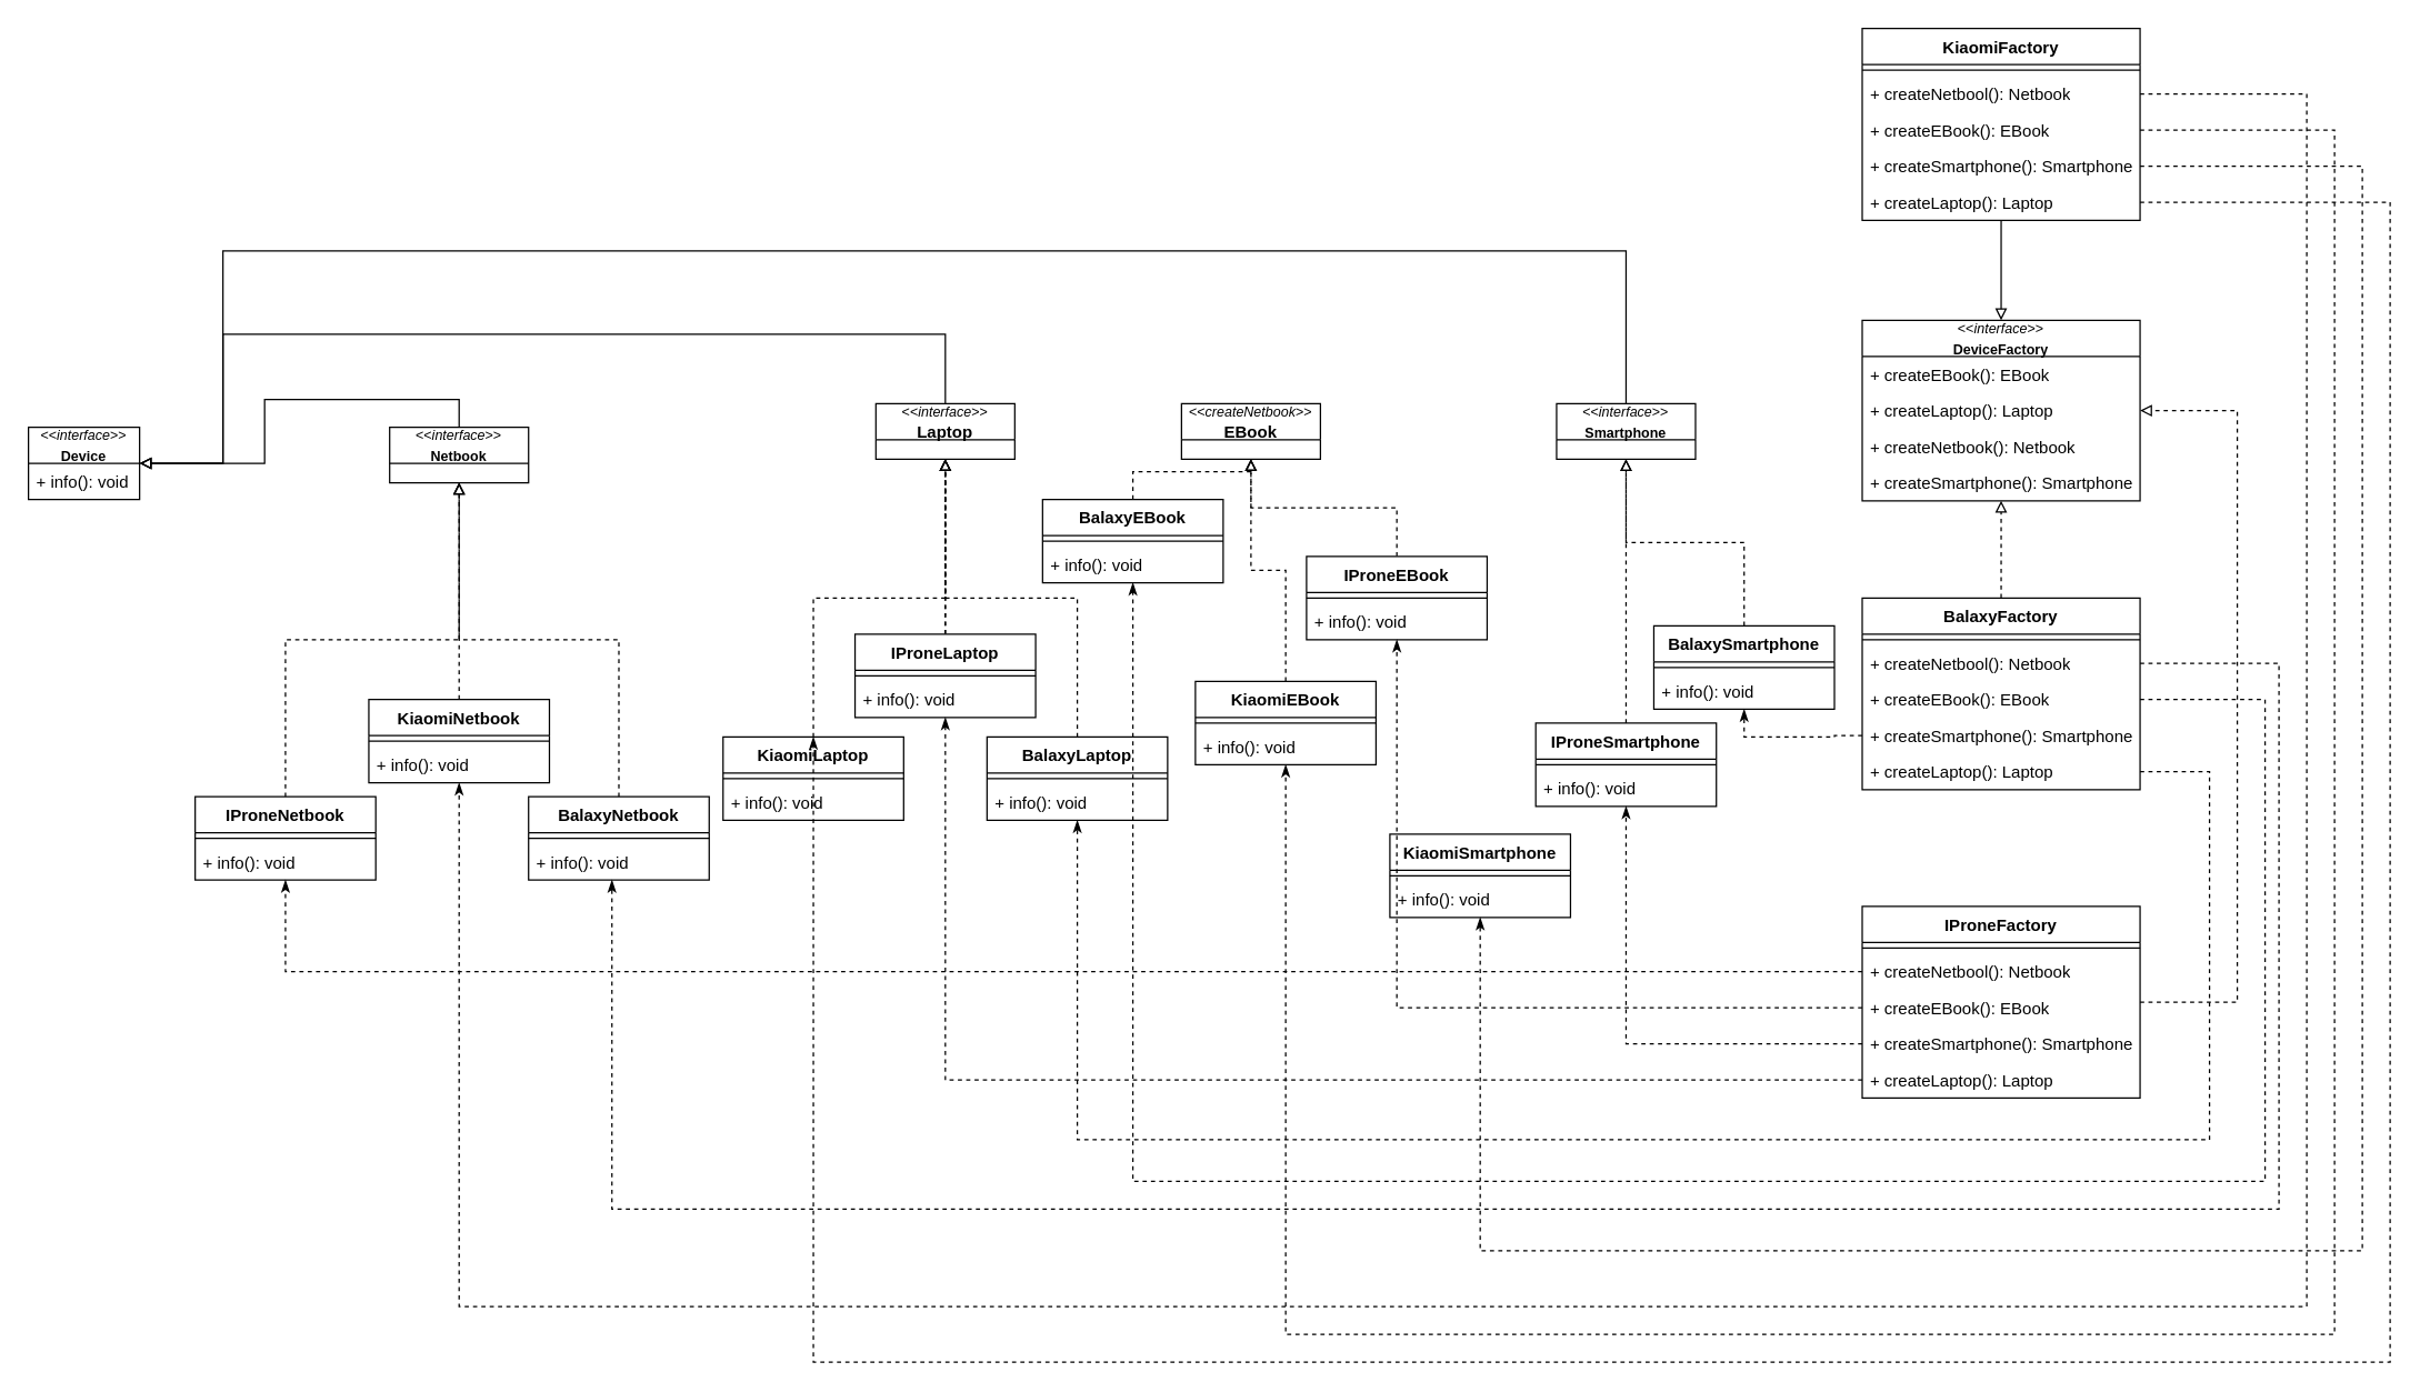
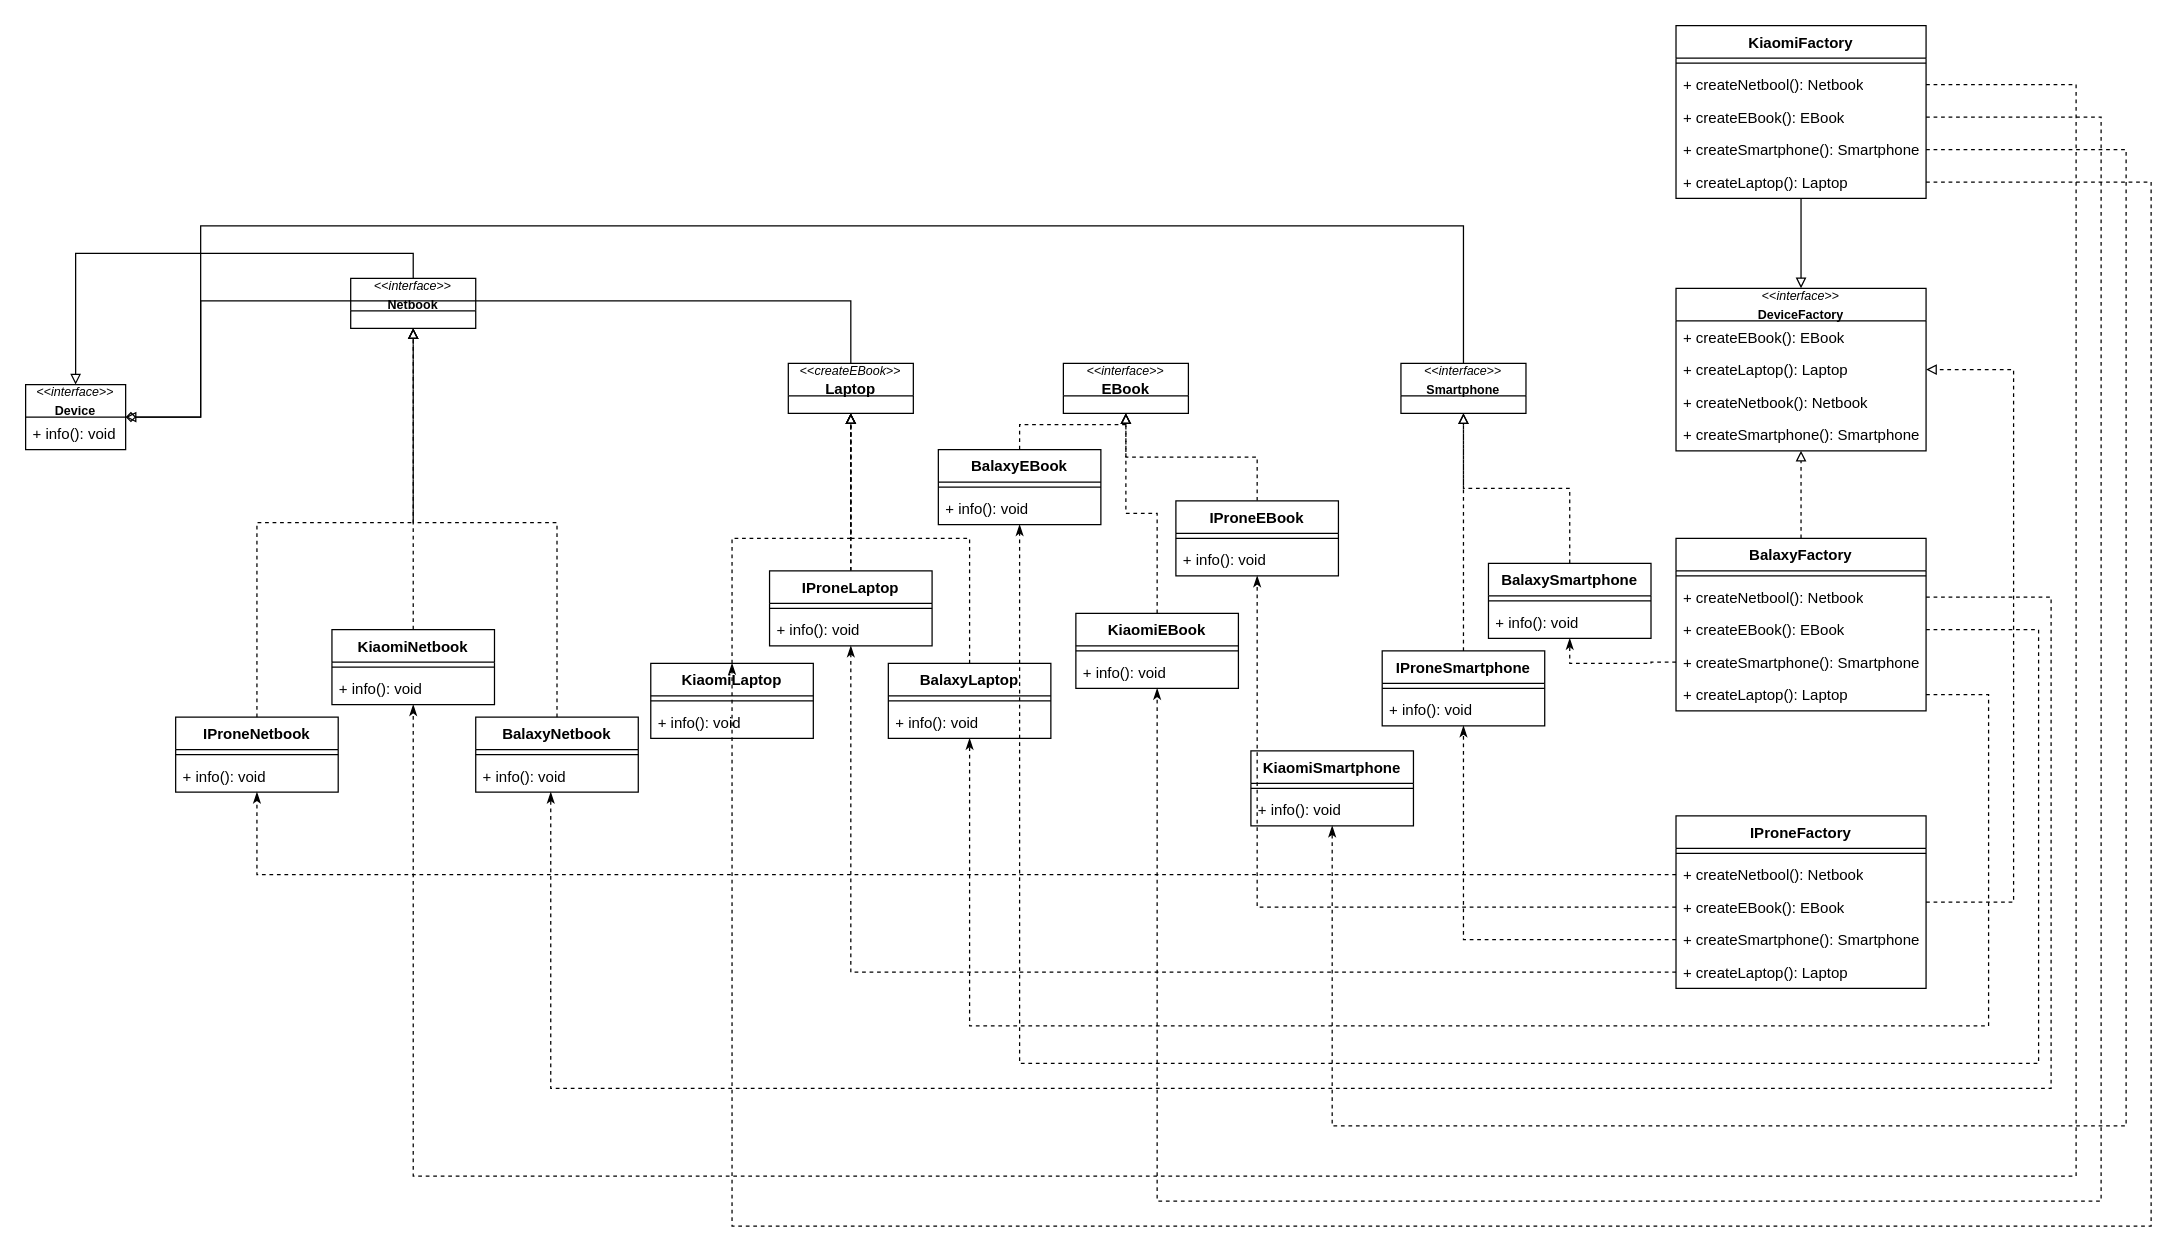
- <mxCell id="35" style="edgeStyle=orthogonalEdgeStyle;rounded=0;orthogonalLoop=1;jettySize=auto;html=1;endArrow=block;endFill=0;exitX=0.5;exitY=0;exitDx=0;exitDy=0;" edge="1" parent="1" source="36" target="28"><mxGeometry relative="1" as="geometry"><Array as="points"><mxPoint x="1170" y="180" /><mxPoint x="160" y="180" /></Array></mxGeometry></mxCell>
+ <mxCell id="35" style="edgeStyle=orthogonalEdgeStyle;rounded=0;orthogonalLoop=1;jettySize=auto;html=1;endArrow=diamond;endFill=0;exitX=0.5;exitY=0;exitDx=0;exitDy=0;" edge="1" parent="1" source="36" target="28"><mxGeometry relative="1" as="geometry"><Array as="points"><mxPoint x="1170" y="180" /><mxPoint x="160" y="180" /></Array></mxGeometry></mxCell>
- <mxCell id="33" value="&lt;div&gt;&lt;font style=&quot;font-size: 10px;&quot;&gt;&amp;lt;&amp;lt;&lt;i&gt;interface&lt;/i&gt;&amp;gt;&amp;gt;&lt;/font&gt;&lt;/div&gt;&lt;div&gt;&lt;b&gt;Laptop&lt;/b&gt;&lt;/div&gt;" style="swimlane;fontStyle=0;childLayout=stackLayout;horizontal=1;startSize=26;fillColor=none;horizontalStack=0;resizeParent=1;resizeParentMax=0;resizeLast=0;collapsible=1;marginBottom=0;whiteSpace=wrap;html=1;" vertex="1" parent="1"><mxGeometry x="630" y="290" width="100" height="40" as="geometry"><mxRectangle x="-50" y="570" width="100" height="40" as="alternateBounds" /></mxGeometry></mxCell>
+ <mxCell id="33" value="&lt;div&gt;&lt;font style=&quot;font-size: 10px;&quot;&gt;&amp;lt;&amp;lt;&lt;i&gt;createEBook&lt;/i&gt;&amp;gt;&amp;gt;&lt;/font&gt;&lt;/div&gt;&lt;div&gt;&lt;b&gt;Laptop&lt;/b&gt;&lt;/div&gt;" style="swimlane;fontStyle=0;childLayout=stackLayout;horizontal=1;startSize=26;fillColor=none;horizontalStack=0;resizeParent=1;resizeParentMax=0;resizeLast=0;collapsible=1;marginBottom=0;whiteSpace=wrap;html=1;" vertex="1" parent="1"><mxGeometry x="630" y="290" width="100" height="40" as="geometry"><mxRectangle x="-50" y="570" width="100" height="40" as="alternateBounds" /></mxGeometry></mxCell>
- <mxCell id="34" value="&lt;div&gt;&lt;font style=&quot;font-size: 10px;&quot;&gt;&amp;lt;&amp;lt;&lt;i&gt;createNetbook&lt;/i&gt;&amp;gt;&amp;gt;&lt;/font&gt;&lt;/div&gt;&lt;div&gt;&lt;b&gt;EBook&lt;/b&gt;&lt;/div&gt;" style="swimlane;fontStyle=0;childLayout=stackLayout;horizontal=1;startSize=26;fillColor=none;horizontalStack=0;resizeParent=1;resizeParentMax=0;resizeLast=0;collapsible=1;marginBottom=0;whiteSpace=wrap;html=1;" vertex="1" parent="1"><mxGeometry x="850" y="290" width="100" height="40" as="geometry"><mxRectangle x="-50" y="570" width="100" height="40" as="alternateBounds" /></mxGeometry></mxCell>
+ <mxCell id="34" value="&lt;div&gt;&lt;font style=&quot;font-size: 10px;&quot;&gt;&amp;lt;&amp;lt;&lt;i&gt;interface&lt;/i&gt;&amp;gt;&amp;gt;&lt;/font&gt;&lt;/div&gt;&lt;div&gt;&lt;b&gt;EBook&lt;/b&gt;&lt;/div&gt;" style="swimlane;fontStyle=0;childLayout=stackLayout;horizontal=1;startSize=26;fillColor=none;horizontalStack=0;resizeParent=1;resizeParentMax=0;resizeLast=0;collapsible=1;marginBottom=0;whiteSpace=wrap;html=1;" vertex="1" parent="1"><mxGeometry x="850" y="290" width="100" height="40" as="geometry"><mxRectangle x="-50" y="570" width="100" height="40" as="alternateBounds" /></mxGeometry></mxCell>
- <mxCell id="31" value="&lt;div&gt;&lt;font style=&quot;font-size: 10px;&quot;&gt;&amp;lt;&amp;lt;&lt;i&gt;interface&lt;/i&gt;&amp;gt;&amp;gt;&lt;/font&gt;&lt;/div&gt;&lt;div&gt;&lt;font style=&quot;font-size: 10px;&quot;&gt;&lt;b&gt;Netbook&lt;/b&gt;&lt;/font&gt;&lt;/div&gt;" style="swimlane;fontStyle=0;childLayout=stackLayout;horizontal=1;startSize=26;fillColor=none;horizontalStack=0;resizeParent=1;resizeParentMax=0;resizeLast=0;collapsible=1;marginBottom=0;whiteSpace=wrap;html=1;" vertex="1" parent="1"><mxGeometry x="280" y="307" width="100" height="40" as="geometry"><mxRectangle x="-50" y="570" width="100" height="40" as="alternateBounds" /></mxGeometry></mxCell>
+ <mxCell id="31" value="&lt;div&gt;&lt;font style=&quot;font-size: 10px;&quot;&gt;&amp;lt;&amp;lt;&lt;i&gt;interface&lt;/i&gt;&amp;gt;&amp;gt;&lt;/font&gt;&lt;/div&gt;&lt;div&gt;&lt;font style=&quot;font-size: 10px;&quot;&gt;&lt;b&gt;Netbook&lt;/b&gt;&lt;/font&gt;&lt;/div&gt;" style="swimlane;fontStyle=0;childLayout=stackLayout;horizontal=1;startSize=26;fillColor=none;horizontalStack=0;resizeParent=1;resizeParentMax=0;resizeLast=0;collapsible=1;marginBottom=0;whiteSpace=wrap;html=1;" vertex="1" parent="1"><mxGeometry x="280" y="222" width="100" height="40" as="geometry"><mxRectangle x="-50" y="570" width="100" height="40" as="alternateBounds" /></mxGeometry></mxCell>
